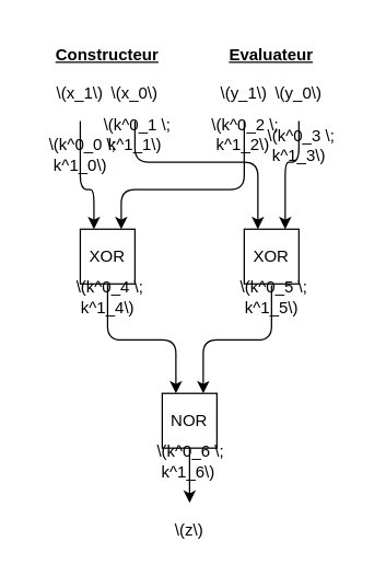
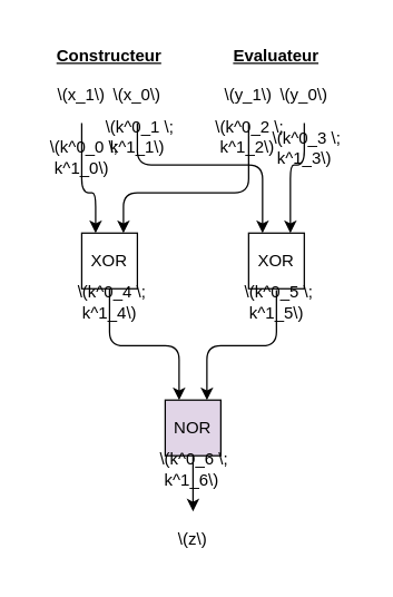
- <mxCell id="10" value="NOR" style="rounded=0;whiteSpace=wrap;html=1;" parent="1" vertex="1"><mxGeometry x="118" y="287" width="40" height="40" as="geometry" /></mxCell>
+ <mxCell id="10" value="NOR" style="rounded=0;whiteSpace=wrap;html=1;fillColor=#e1d5e7;" parent="1" vertex="1"><mxGeometry x="118" y="287" width="40" height="40" as="geometry" /></mxCell>
